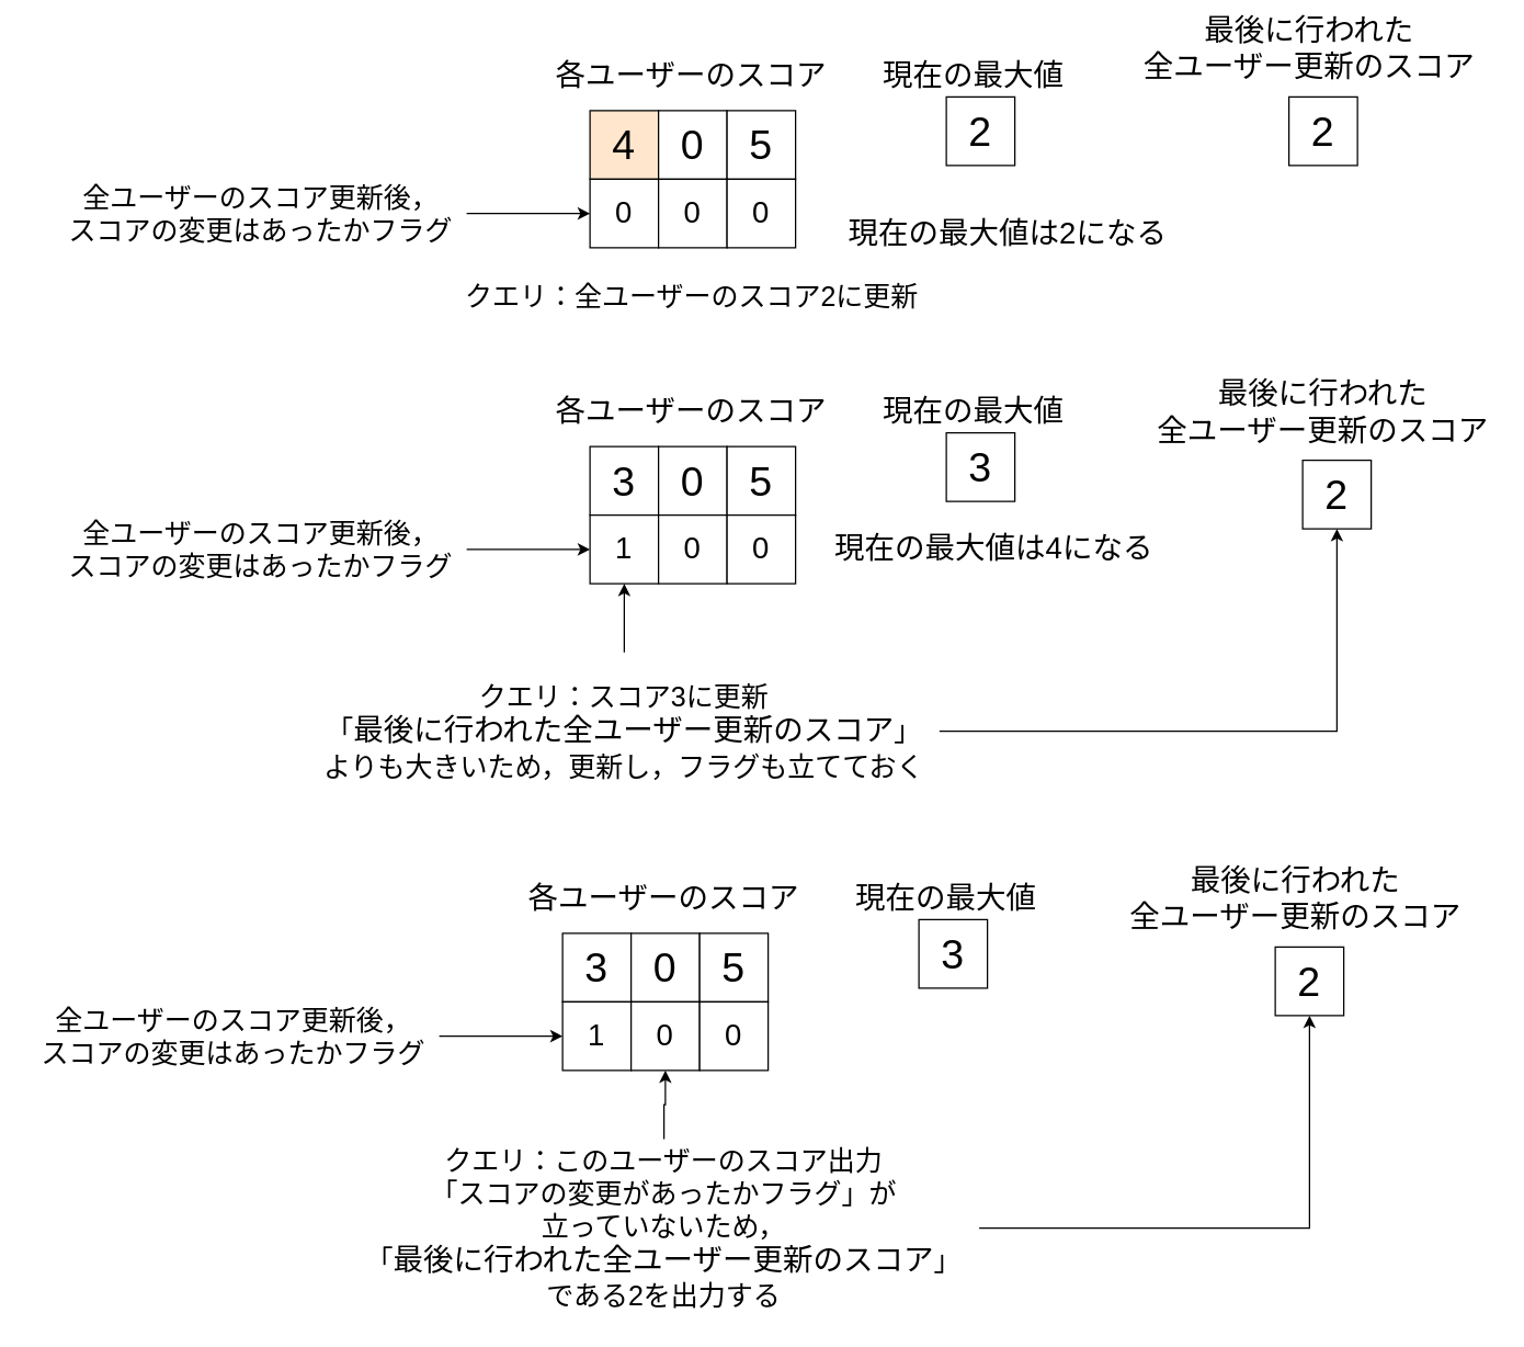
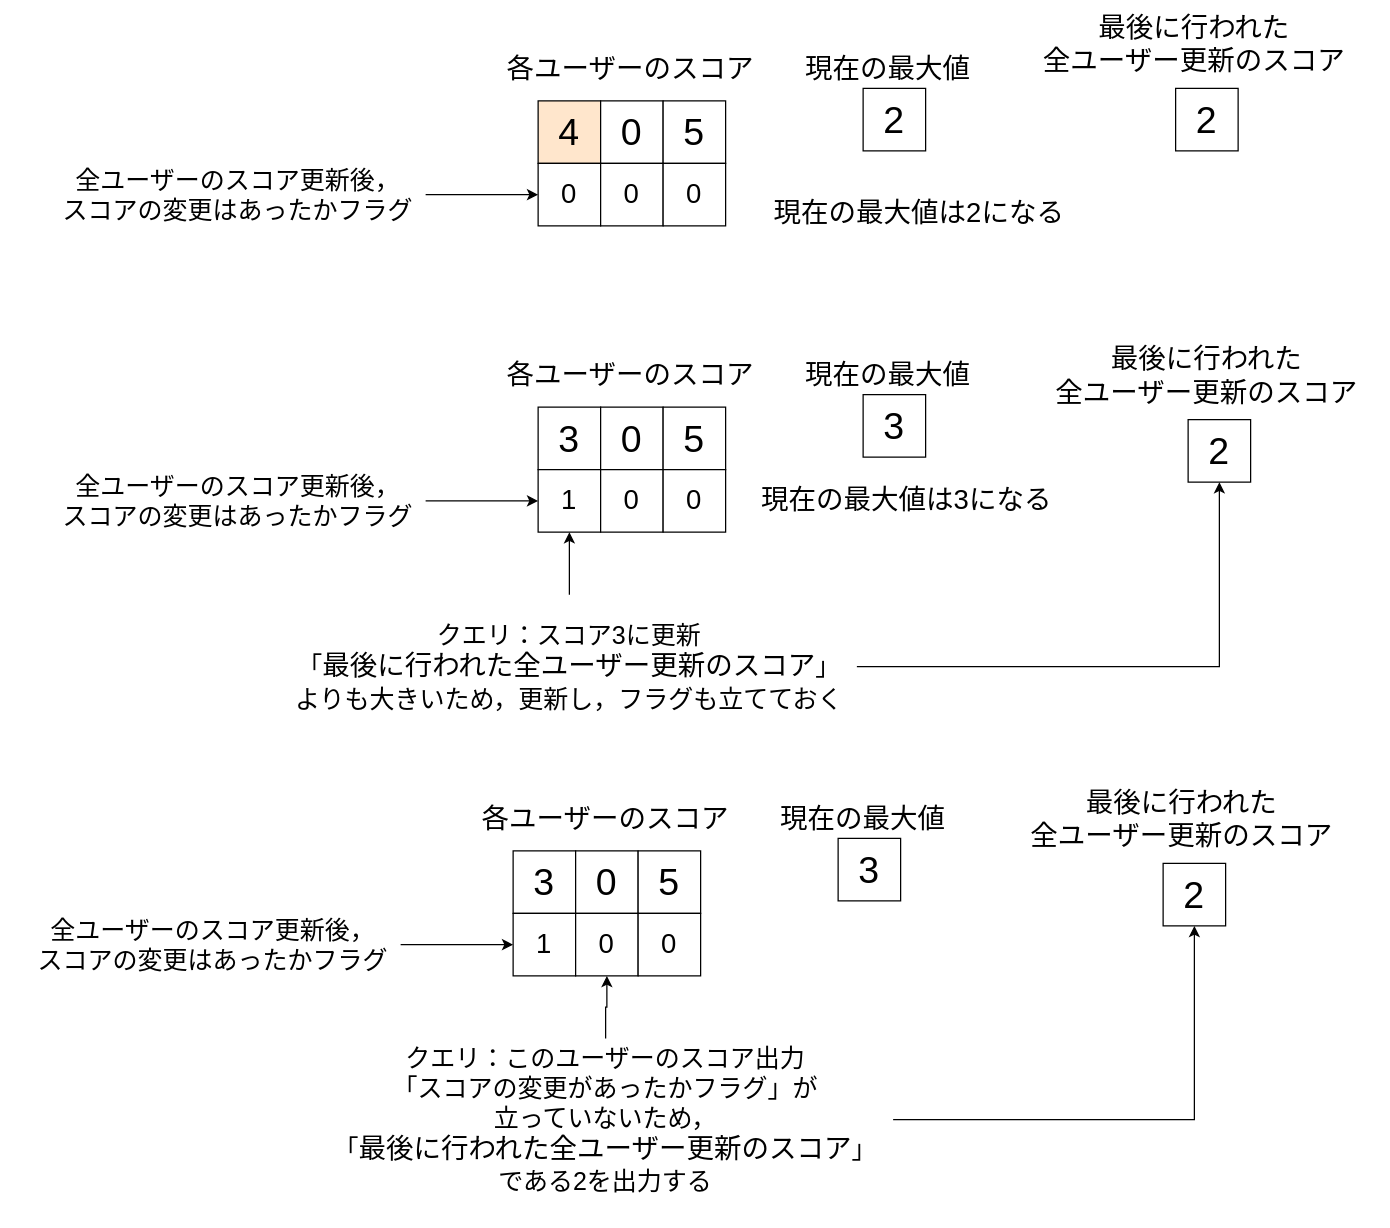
- <mxCell id="9" value="&lt;font style=&quot;font-size: 20px&quot;&gt;クエリ：全ユーザーのスコア2に更新&lt;/font&gt;" style="text;html=1;strokeColor=none;fillColor=none;align=center;verticalAlign=middle;whiteSpace=wrap;rounded=0;" vertex="1" parent="1"><mxGeometry x="336.5" y="200" width="335" height="30" as="geometry" /></mxCell>
- <mxCell id="21" value="&lt;font style=&quot;font-size: 22px&quot;&gt;現在の最大値は4になる&lt;/font&gt;" style="text;html=1;strokeColor=none;fillColor=none;align=center;verticalAlign=middle;whiteSpace=wrap;rounded=0;" vertex="1" parent="1"><mxGeometry x="600" y="385" width="250" height="30" as="geometry" /></mxCell>
+ <mxCell id="21" value="&lt;font style=&quot;font-size: 22px&quot;&gt;現在の最大値は3になる&lt;/font&gt;" style="text;html=1;strokeColor=none;fillColor=none;align=center;verticalAlign=middle;whiteSpace=wrap;rounded=0;" vertex="1" parent="1"><mxGeometry x="600" y="385" width="250" height="30" as="geometry" /></mxCell>
